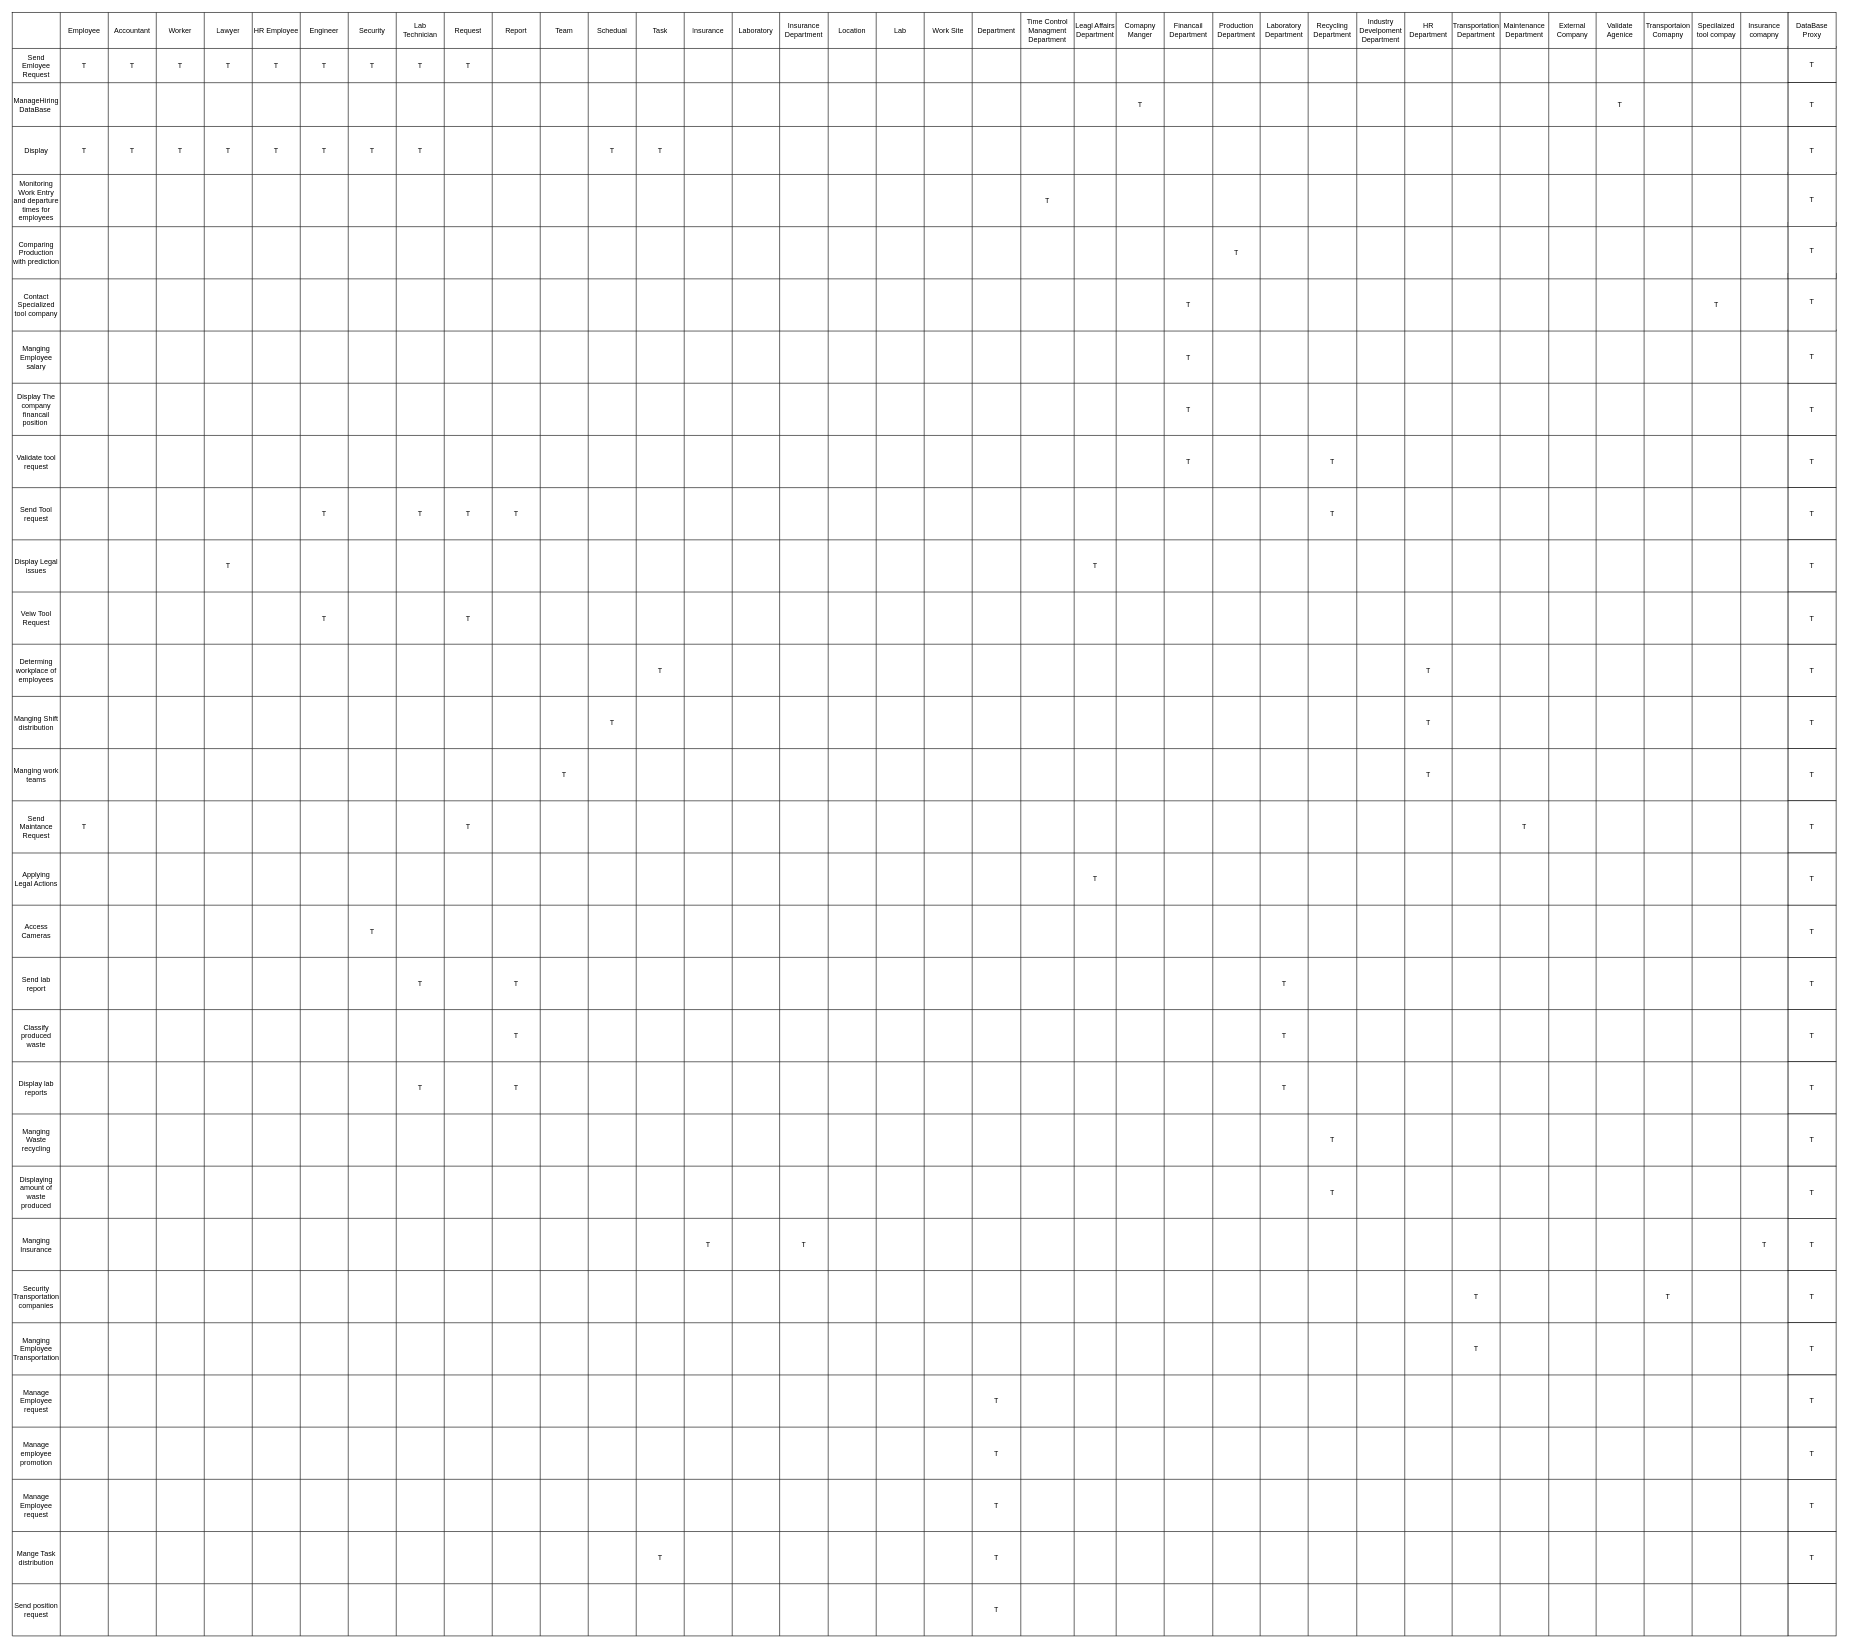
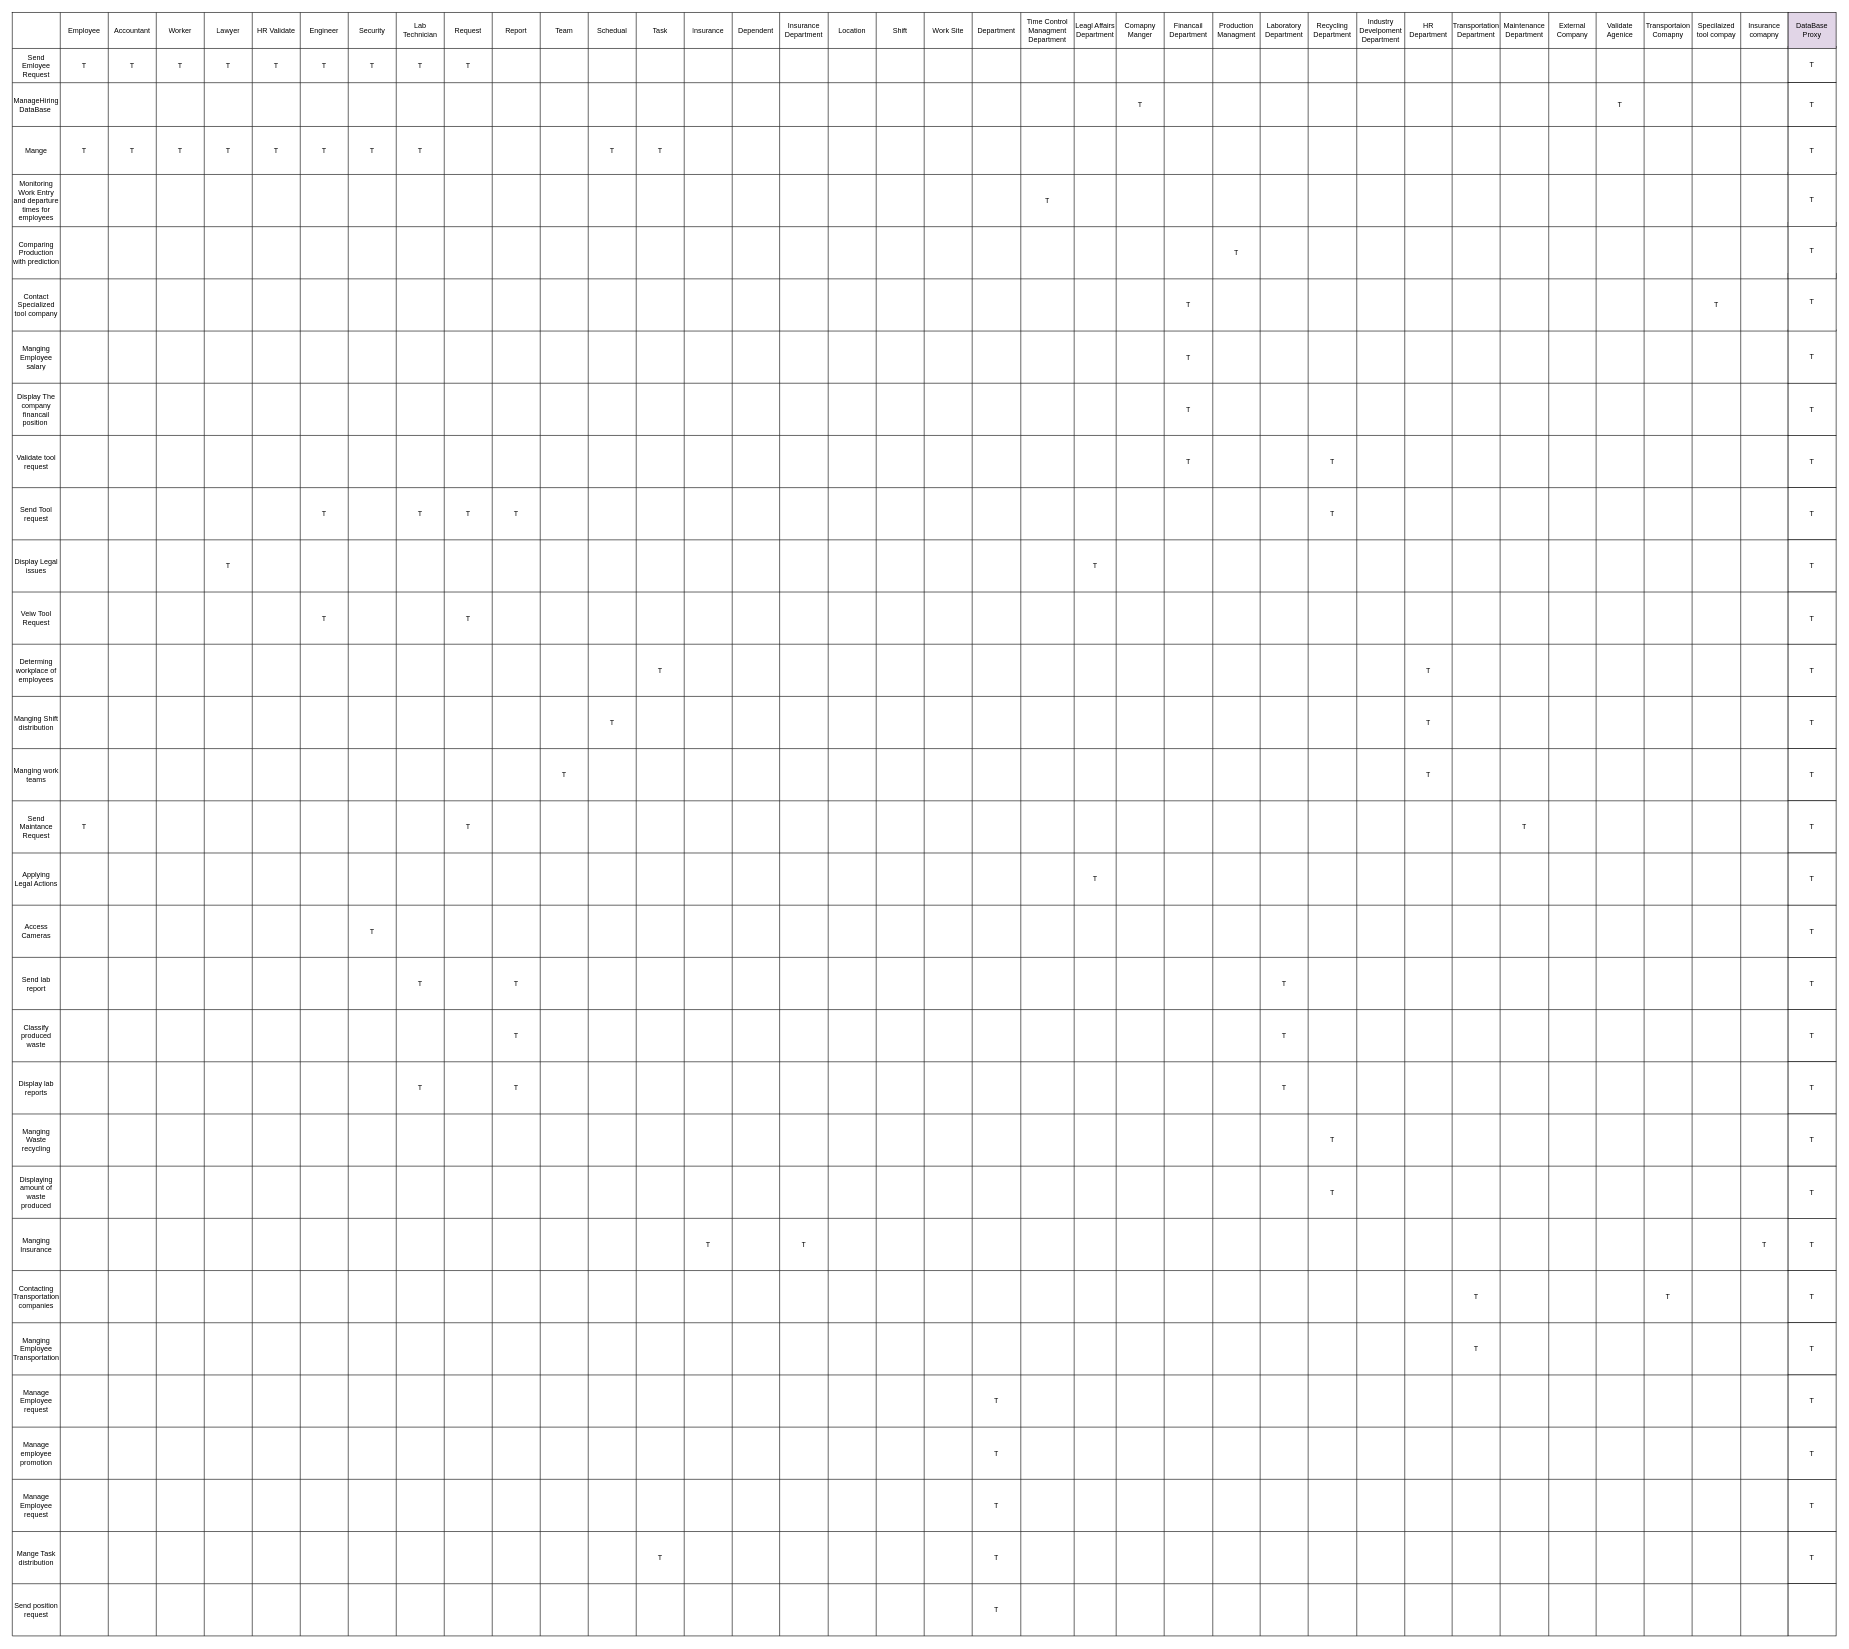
- <mxCell id="9" value="HR Employee" style="shape=partialRectangle;html=1;whiteSpace=wrap;connectable=0;strokeColor=inherit;overflow=hidden;fillColor=none;top=0;left=0;bottom=0;right=0;pointerEvents=1;" parent="3" vertex="1"><mxGeometry x="400" width="80" height="60" as="geometry"><mxRectangle width="80" height="60" as="alternateBounds" /></mxGeometry></mxCell>
+ <mxCell id="9" value="HR Validate" style="shape=partialRectangle;html=1;whiteSpace=wrap;connectable=0;strokeColor=inherit;overflow=hidden;fillColor=none;top=0;left=0;bottom=0;right=0;pointerEvents=1;" parent="3" vertex="1"><mxGeometry x="400" width="80" height="60" as="geometry"><mxRectangle width="80" height="60" as="alternateBounds" /></mxGeometry></mxCell>
- <mxCell id="19" value="Laboratory" style="shape=partialRectangle;html=1;whiteSpace=wrap;connectable=0;strokeColor=inherit;overflow=hidden;fillColor=none;top=0;left=0;bottom=0;right=0;pointerEvents=1;" parent="3" vertex="1"><mxGeometry x="1200" width="79" height="60" as="geometry"><mxRectangle width="79" height="60" as="alternateBounds" /></mxGeometry></mxCell>
+ <mxCell id="19" value="Dependent" style="shape=partialRectangle;html=1;whiteSpace=wrap;connectable=0;strokeColor=inherit;overflow=hidden;fillColor=none;top=0;left=0;bottom=0;right=0;pointerEvents=1;" parent="3" vertex="1"><mxGeometry x="1200" width="79" height="60" as="geometry"><mxRectangle width="79" height="60" as="alternateBounds" /></mxGeometry></mxCell>
- <mxCell id="22" value="Lab" style="shape=partialRectangle;html=1;whiteSpace=wrap;connectable=0;strokeColor=inherit;overflow=hidden;fillColor=none;top=0;left=0;bottom=0;right=0;pointerEvents=1;" parent="3" vertex="1"><mxGeometry x="1440" width="80" height="60" as="geometry"><mxRectangle width="80" height="60" as="alternateBounds" /></mxGeometry></mxCell>
+ <mxCell id="22" value="Shift" style="shape=partialRectangle;html=1;whiteSpace=wrap;connectable=0;strokeColor=inherit;overflow=hidden;fillColor=none;top=0;left=0;bottom=0;right=0;pointerEvents=1;" parent="3" vertex="1"><mxGeometry x="1440" width="80" height="60" as="geometry"><mxRectangle width="80" height="60" as="alternateBounds" /></mxGeometry></mxCell>
- <mxCell id="29" value="Production Department" style="shape=partialRectangle;html=1;whiteSpace=wrap;connectable=0;strokeColor=inherit;overflow=hidden;fillColor=none;top=0;left=0;bottom=0;right=0;pointerEvents=1;" parent="3" vertex="1"><mxGeometry x="2001" width="79" height="60" as="geometry"><mxRectangle width="79" height="60" as="alternateBounds" /></mxGeometry></mxCell>
+ <mxCell id="29" value="Production Managment" style="shape=partialRectangle;html=1;whiteSpace=wrap;connectable=0;strokeColor=inherit;overflow=hidden;fillColor=none;top=0;left=0;bottom=0;right=0;pointerEvents=1;" parent="3" vertex="1"><mxGeometry x="2001" width="79" height="60" as="geometry"><mxRectangle width="79" height="60" as="alternateBounds" /></mxGeometry></mxCell>
- <mxCell id="1220" value="DataBase Proxy" style="rounded=0;whiteSpace=wrap;html=1;" vertex="1" parent="1"><mxGeometry x="2980" y="20" width="80" height="60" as="geometry" /></mxCell>
+ <mxCell id="1220" value="DataBase Proxy" style="rounded=0;whiteSpace=wrap;html=1;fillColor=#e1d5e7;" vertex="1" parent="1"><mxGeometry x="2980" y="20" width="80" height="60" as="geometry" /></mxCell>
- <mxCell id="118" value="Display" style="shape=partialRectangle;html=1;whiteSpace=wrap;connectable=0;strokeColor=inherit;overflow=hidden;fillColor=none;top=0;left=0;bottom=0;right=0;pointerEvents=1;" parent="117" vertex="1"><mxGeometry width="80" height="80" as="geometry"><mxRectangle width="80" height="80" as="alternateBounds" /></mxGeometry></mxCell>
+ <mxCell id="118" value="Mange" style="shape=partialRectangle;html=1;whiteSpace=wrap;connectable=0;strokeColor=inherit;overflow=hidden;fillColor=none;top=0;left=0;bottom=0;right=0;pointerEvents=1;" parent="117" vertex="1"><mxGeometry width="80" height="80" as="geometry"><mxRectangle width="80" height="80" as="alternateBounds" /></mxGeometry></mxCell>
- <mxCell id="954" value="Security Transportation companies" style="shape=partialRectangle;html=1;whiteSpace=wrap;connectable=0;strokeColor=inherit;overflow=hidden;fillColor=none;top=0;left=0;bottom=0;right=0;pointerEvents=1;" parent="953" vertex="1"><mxGeometry width="80" height="87" as="geometry"><mxRectangle width="80" height="87" as="alternateBounds" /></mxGeometry></mxCell>
+ <mxCell id="954" value="Contacting Transportation companies" style="shape=partialRectangle;html=1;whiteSpace=wrap;connectable=0;strokeColor=inherit;overflow=hidden;fillColor=none;top=0;left=0;bottom=0;right=0;pointerEvents=1;" parent="953" vertex="1"><mxGeometry width="80" height="87" as="geometry"><mxRectangle width="80" height="87" as="alternateBounds" /></mxGeometry></mxCell>
